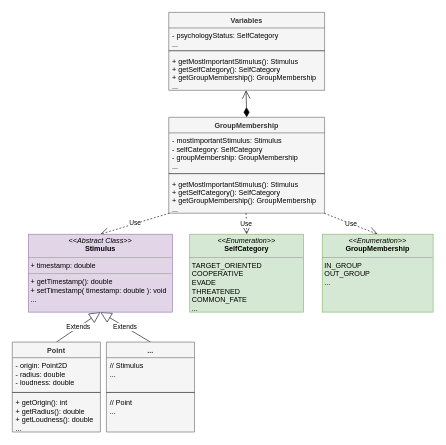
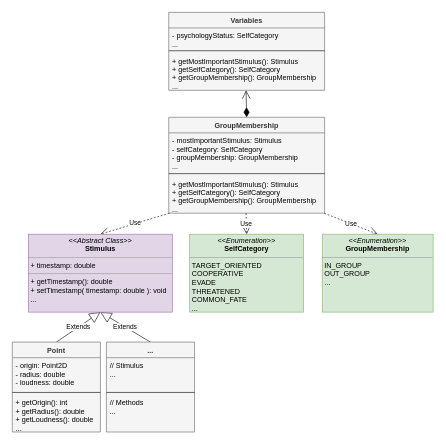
- <mxCell id="24" value="// Point&#10;..." style="text;strokeColor=none;fillColor=none;align=left;verticalAlign=top;spacingLeft=4;spacingRight=4;overflow=hidden;rotatable=0;points=[[0,0.5],[1,0.5]];portConstraint=eastwest;" parent="21" vertex="1"><mxGeometry y="88" width="147" height="62" as="geometry" /></mxCell>
+ <mxCell id="24" value="// Methods&#10;..." style="text;strokeColor=none;fillColor=none;align=left;verticalAlign=top;spacingLeft=4;spacingRight=4;overflow=hidden;rotatable=0;points=[[0,0.5],[1,0.5]];portConstraint=eastwest;" parent="21" vertex="1"><mxGeometry y="88" width="147" height="62" as="geometry" /></mxCell>
